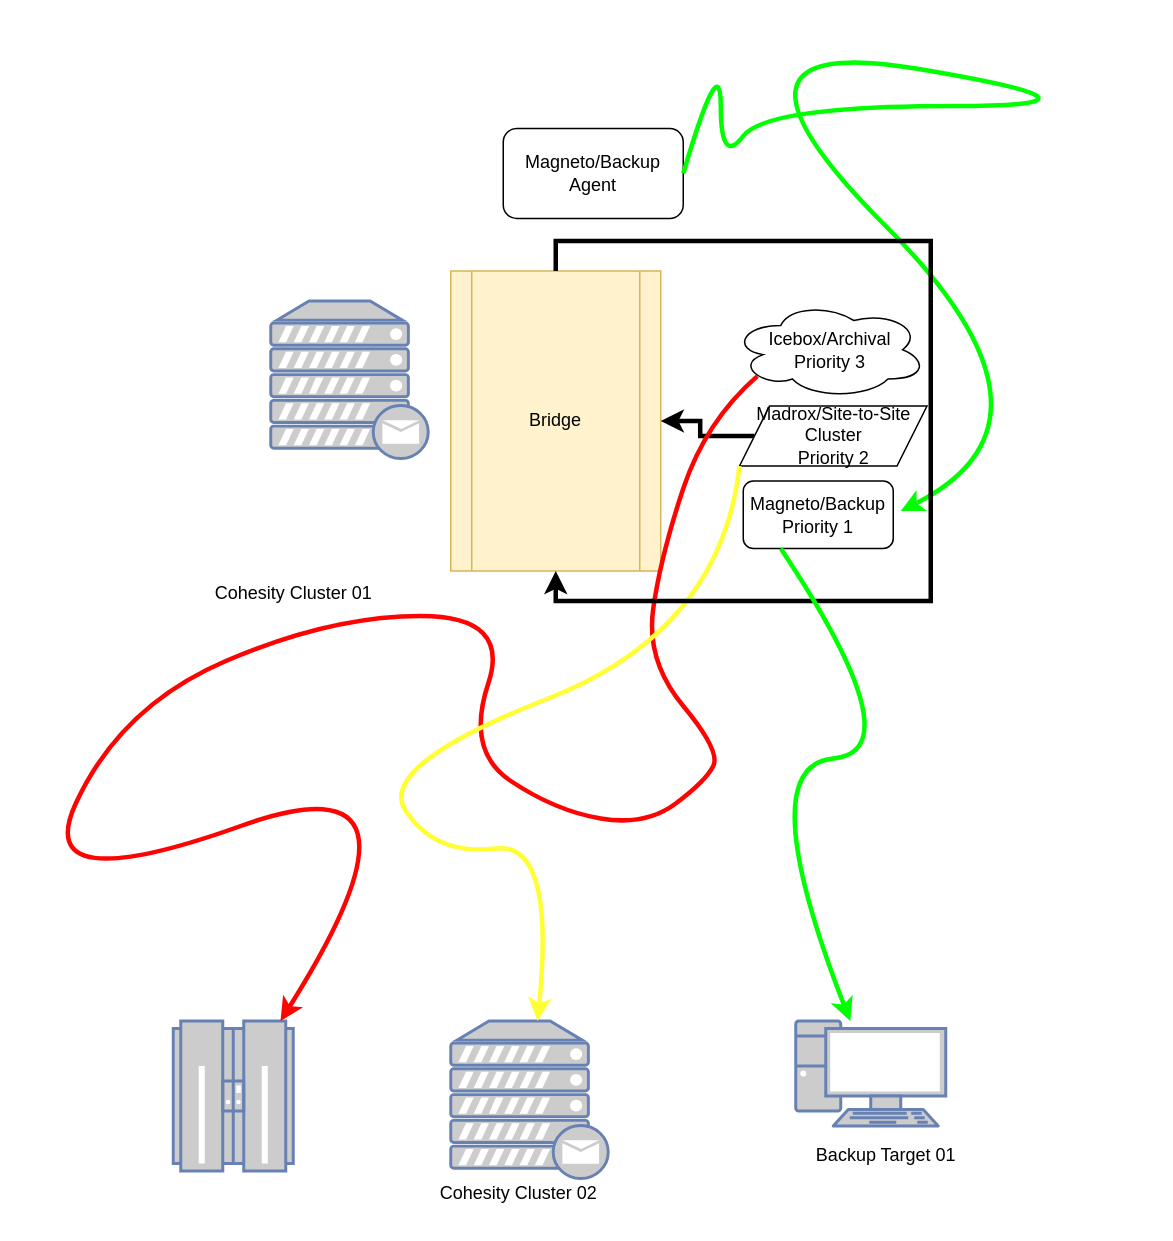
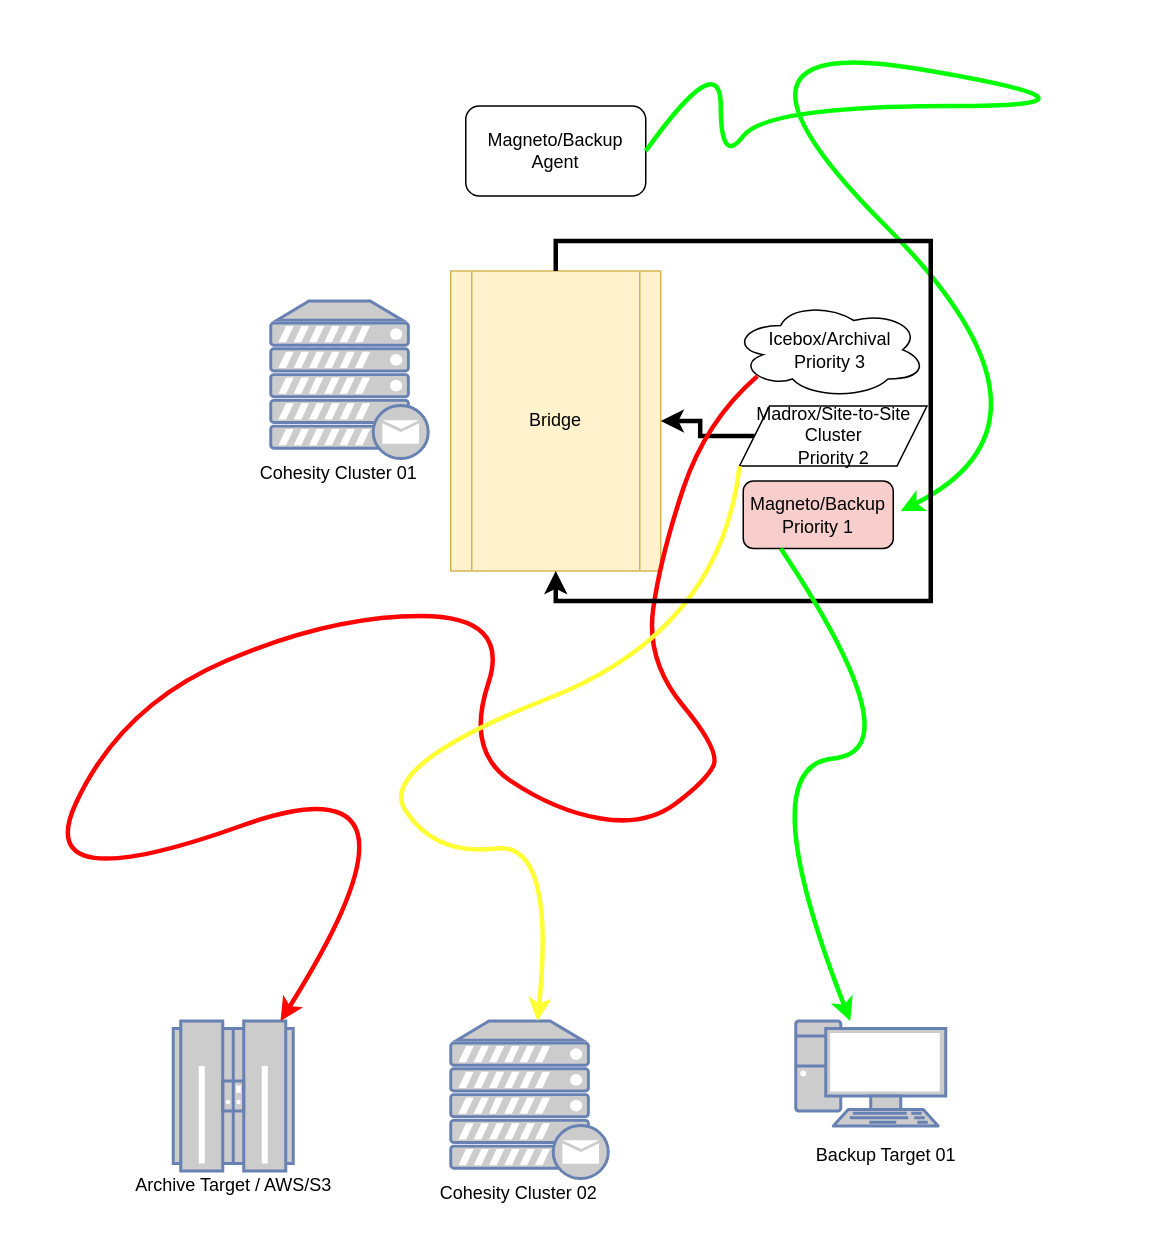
- <mxCell id="8" value="Magneto/Backup Agent" style="rounded=1;whiteSpace=wrap;html=1;" vertex="1" parent="1"><mxGeometry x="335" y="85" width="120" height="60" as="geometry" /></mxCell>
+ <mxCell id="8" value="Magneto/Backup Agent" style="rounded=1;whiteSpace=wrap;html=1;" vertex="1" parent="1"><mxGeometry x="310" y="70" width="120" height="60" as="geometry" /></mxCell>
- <mxCell id="11" value="&lt;div&gt;Magneto/Backup&lt;/div&gt;&lt;div&gt;Priority 1&lt;br&gt;&lt;/div&gt;" style="rounded=1;whiteSpace=wrap;html=1;" vertex="1" parent="1"><mxGeometry x="495" y="320" width="100" height="45" as="geometry" /></mxCell>
+ <mxCell id="11" value="&lt;div&gt;Magneto/Backup&lt;/div&gt;&lt;div&gt;Priority 1&lt;br&gt;&lt;/div&gt;" style="rounded=1;whiteSpace=wrap;html=1;fillColor=#f8cecc;" vertex="1" parent="1"><mxGeometry x="495" y="320" width="100" height="45" as="geometry" /></mxCell>
- <mxCell id="3" value="Cohesity Cluster 01" style="text;html=1;align=center;verticalAlign=middle;resizable=0;points=[];autosize=1;strokeColor=none;fillColor=none;" vertex="1" parent="1"><mxGeometry x="135" y="385" width="120" height="20" as="geometry" /></mxCell>
+ <mxCell id="3" value="Cohesity Cluster 01" style="text;html=1;align=center;verticalAlign=middle;resizable=0;points=[];autosize=1;strokeColor=none;fillColor=none;" vertex="1" parent="1"><mxGeometry x="165" y="305" width="120" height="20" as="geometry" /></mxCell>
+ <mxCell id="12" value="&lt;div&gt;Archive Target / AWS/S3&lt;/div&gt;" style="text;html=1;align=center;verticalAlign=middle;resizable=0;points=[];autosize=1;strokeColor=none;fillColor=none;" vertex="1" parent="1"><mxGeometry x="80" y="780" width="150" height="20" as="geometry" /></mxCell>
